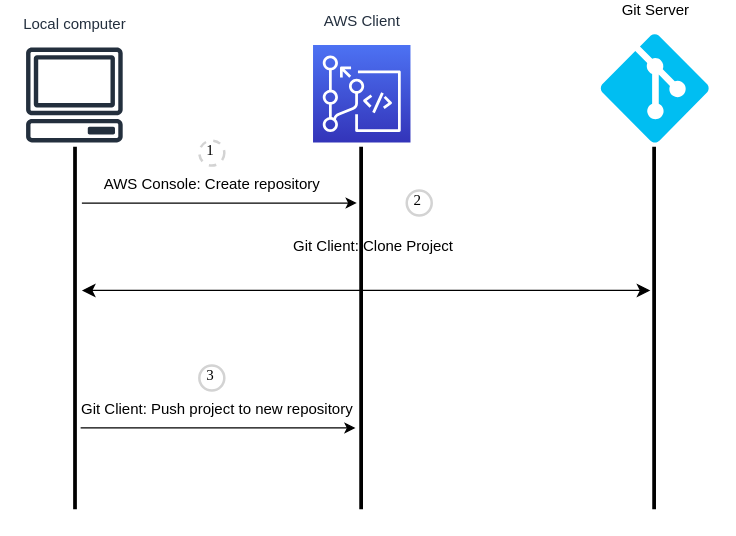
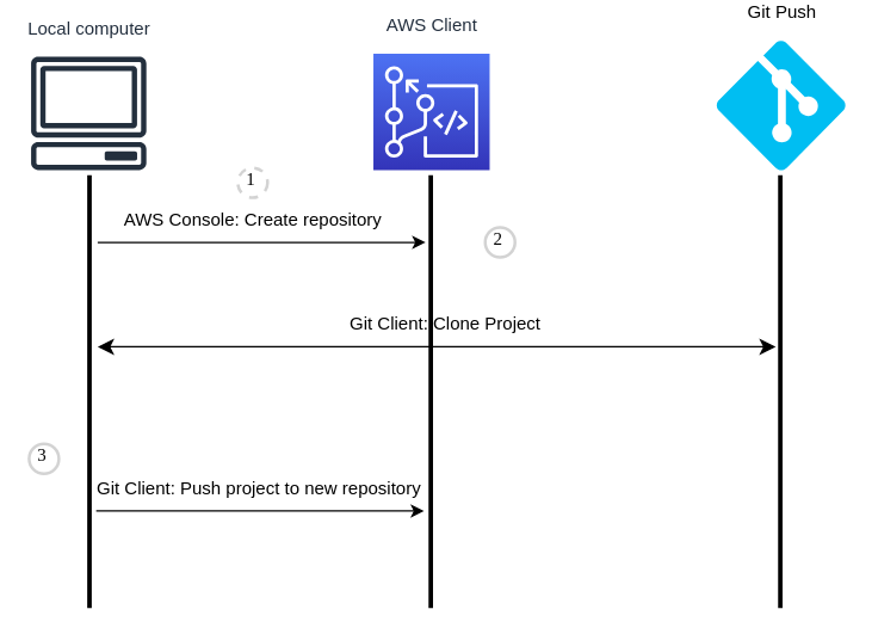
- <mxCell id="3" value="Git Server" style="verticalLabelPosition=top;html=1;verticalAlign=bottom;align=center;strokeColor=none;fillColor=#00BEF2;shape=mxgraph.azure.git_repository;labelPosition=center;spacingBottom=10;" vertex="1" parent="1"><mxGeometry x="480" y="20.5" width="87" height="87" as="geometry" /></mxCell>
+ <mxCell id="3" value="Git Push" style="verticalLabelPosition=top;html=1;verticalAlign=bottom;align=center;strokeColor=none;fillColor=#00BEF2;shape=mxgraph.azure.git_repository;labelPosition=center;spacingBottom=10;" vertex="1" parent="1"><mxGeometry x="480" y="20.5" width="87" height="87" as="geometry" /></mxCell>
- <mxCell id="13" value="Git Client: Clone Project" style="text;html=1;align=center;verticalAlign=middle;resizable=0;points=[];autosize=1;strokeColor=none;fillColor=none;" vertex="1" parent="1"><mxGeometry x="223" y="176" width="150" height="30" as="geometry" /></mxCell>
+ <mxCell id="13" value="Git Client: Clone Project" style="text;html=1;align=center;verticalAlign=middle;resizable=0;points=[];autosize=1;strokeColor=none;fillColor=none;" vertex="1" parent="1"><mxGeometry x="223" y="196" width="150" height="30" as="geometry" /></mxCell>
- <mxCell id="16" value="3" style="ellipse;whiteSpace=wrap;html=1;aspect=fixed;strokeWidth=2;fontFamily=Tahoma;spacingBottom=4;spacingRight=2;strokeColor=#d3d3d3;" vertex="1" parent="1"><mxGeometry x="159" y="286" width="20" height="20" as="geometry" /></mxCell>
+ <mxCell id="16" value="3" style="ellipse;whiteSpace=wrap;html=1;aspect=fixed;strokeWidth=2;fontFamily=Tahoma;spacingBottom=4;spacingRight=2;strokeColor=#d3d3d3;" vertex="1" parent="1"><mxGeometry x="19" y="291" width="20" height="20" as="geometry" /></mxCell>
